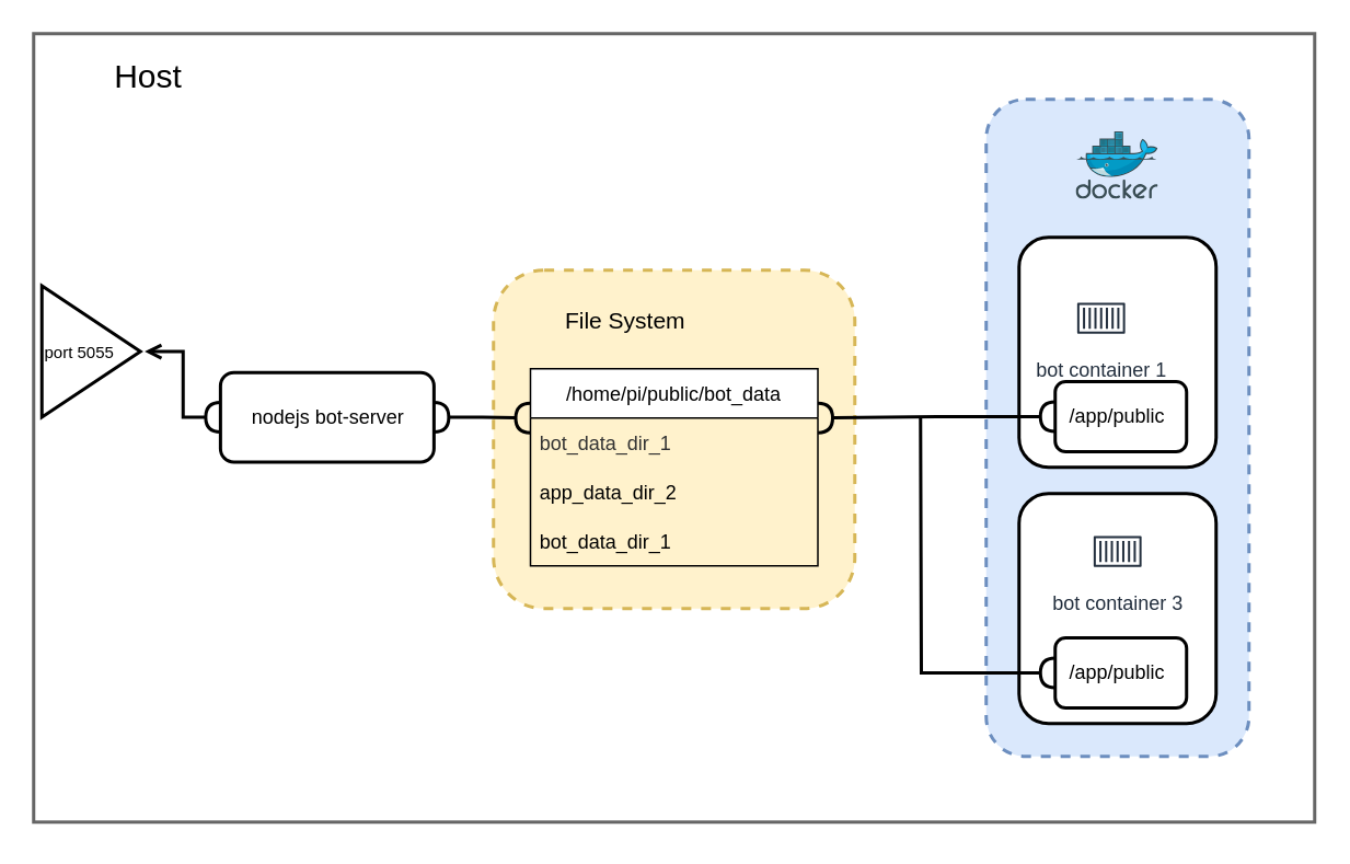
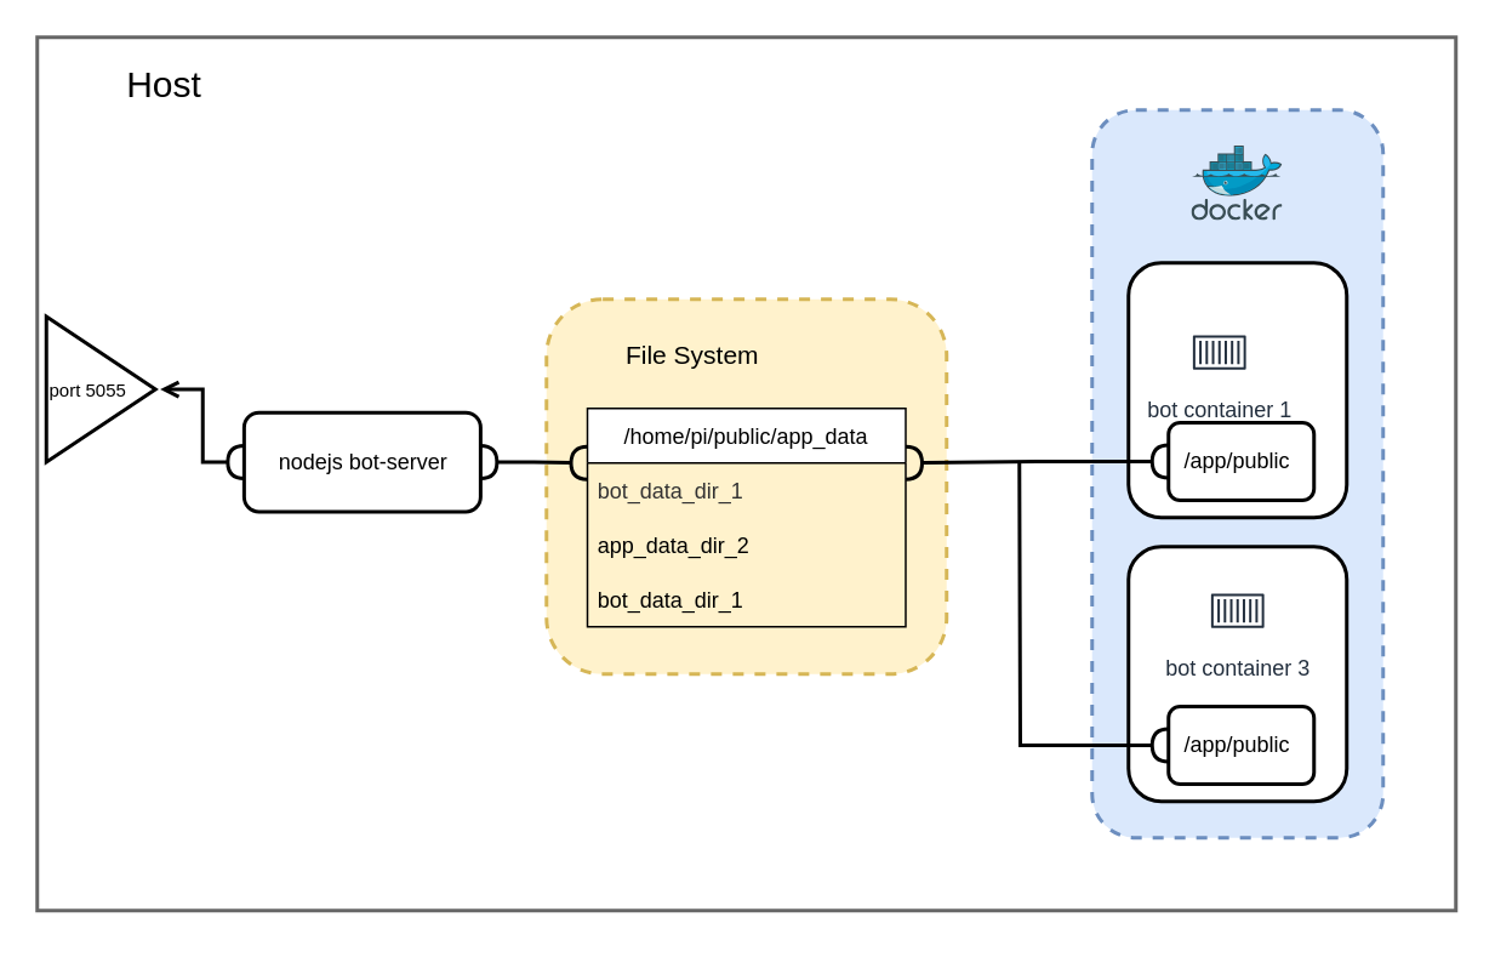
- <mxCell id="29" value="/home/pi/public/bot_data" style="swimlane;fontStyle=0;childLayout=stackLayout;horizontal=1;startSize=30;horizontalStack=0;resizeParent=1;resizeParentMax=0;resizeLast=0;collapsible=1;marginBottom=0;" vertex="1" parent="1"><mxGeometry x="322.5" y="224" width="175" height="120" as="geometry"><mxRectangle x="505" y="414" width="170" height="30" as="alternateBounds" /></mxGeometry></mxCell>
+ <mxCell id="29" value="/home/pi/public/app_data" style="swimlane;fontStyle=0;childLayout=stackLayout;horizontal=1;startSize=30;horizontalStack=0;resizeParent=1;resizeParentMax=0;resizeLast=0;collapsible=1;marginBottom=0;" vertex="1" parent="1"><mxGeometry x="322.5" y="224" width="175" height="120" as="geometry"><mxRectangle x="505" y="414" width="170" height="30" as="alternateBounds" /></mxGeometry></mxCell>
